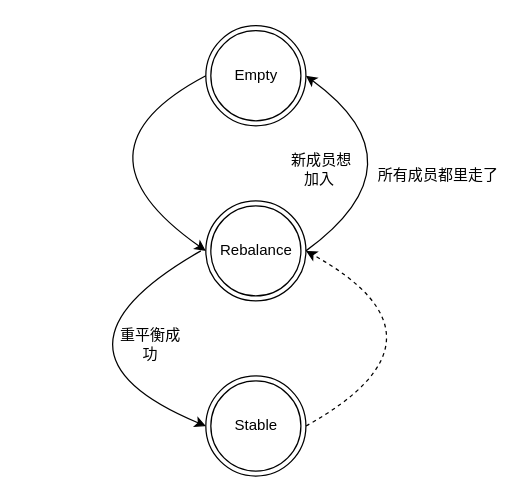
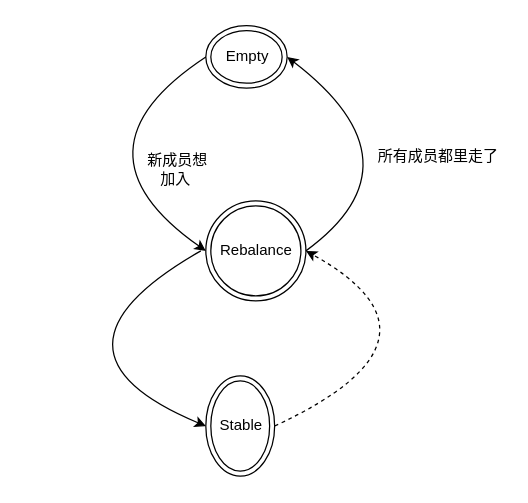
- <mxCell id="2" value="Empty" style="ellipse;shape=doubleEllipse;html=1;dashed=0;whitespace=wrap;aspect=fixed;" vertex="1" parent="1"><mxGeometry x="164" y="20" width="80" height="80" as="geometry" /></mxCell>
+ <mxCell id="2" value="Empty" style="ellipse;shape=doubleEllipse;html=1;dashed=0;whitespace=wrap;aspect=fixed;" vertex="1" parent="1"><mxGeometry x="164" y="20" width="65" height="50" as="geometry" /></mxCell>
- <mxCell id="5" value="&amp;nbsp;新成员想加入" style="text;html=1;strokeColor=none;fillColor=none;align=center;verticalAlign=middle;whiteSpace=wrap;rounded=0;" vertex="1" parent="1"><mxGeometry x="225" y="120" width="60" height="30" as="geometry" /></mxCell>
+ <mxCell id="5" value="&amp;nbsp;新成员想加入" style="text;html=1;strokeColor=none;fillColor=none;align=center;verticalAlign=middle;whiteSpace=wrap;rounded=0;" vertex="1" parent="1"><mxGeometry x="110" y="120" width="60" height="30" as="geometry" /></mxCell>
- <mxCell id="8" value="所有成员都里走了" style="text;html=1;strokeColor=none;fillColor=none;align=center;verticalAlign=middle;whiteSpace=wrap;rounded=0;" vertex="1" parent="1"><mxGeometry x="300" y="125" width="100" height="30" as="geometry" /></mxCell>
+ <mxCell id="8" value="所有成员都里走了" style="text;html=1;strokeColor=none;fillColor=none;align=center;verticalAlign=middle;whiteSpace=wrap;rounded=0;" vertex="1" parent="1"><mxGeometry x="300" y="110" width="100" height="30" as="geometry" /></mxCell>
- <mxCell id="10" value="重平衡成功" style="text;html=1;strokeColor=none;fillColor=none;align=center;verticalAlign=middle;whiteSpace=wrap;rounded=0;" vertex="1" parent="1"><mxGeometry x="90" y="260" width="60" height="30" as="geometry" /></mxCell>
- <mxCell id="4" value="Stable" style="ellipse;shape=doubleEllipse;html=1;dashed=0;whitespace=wrap;aspect=fixed;" vertex="1" parent="1"><mxGeometry x="164" y="300" width="80" height="80" as="geometry" /></mxCell>
+ <mxCell id="4" value="Stable" style="ellipse;shape=doubleEllipse;html=1;dashed=0;whitespace=wrap;aspect=fixed;" vertex="1" parent="1"><mxGeometry x="164" y="300" width="55" height="80" as="geometry" /></mxCell>
